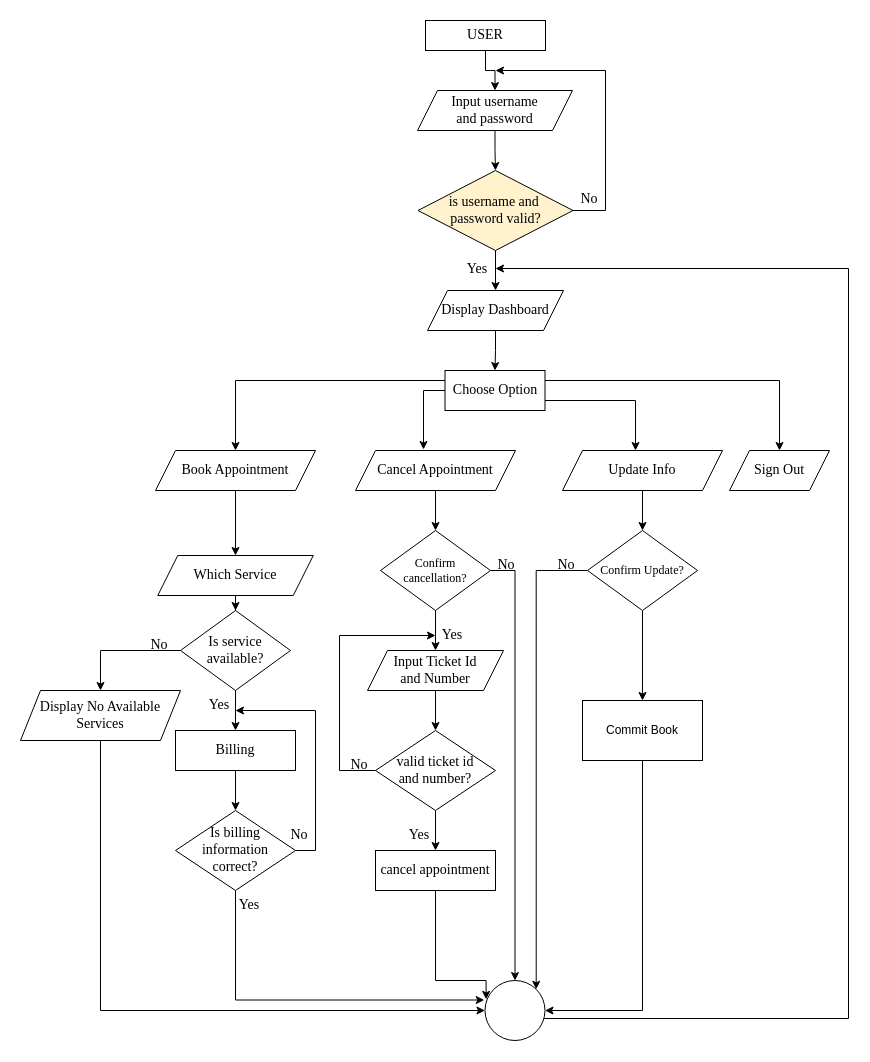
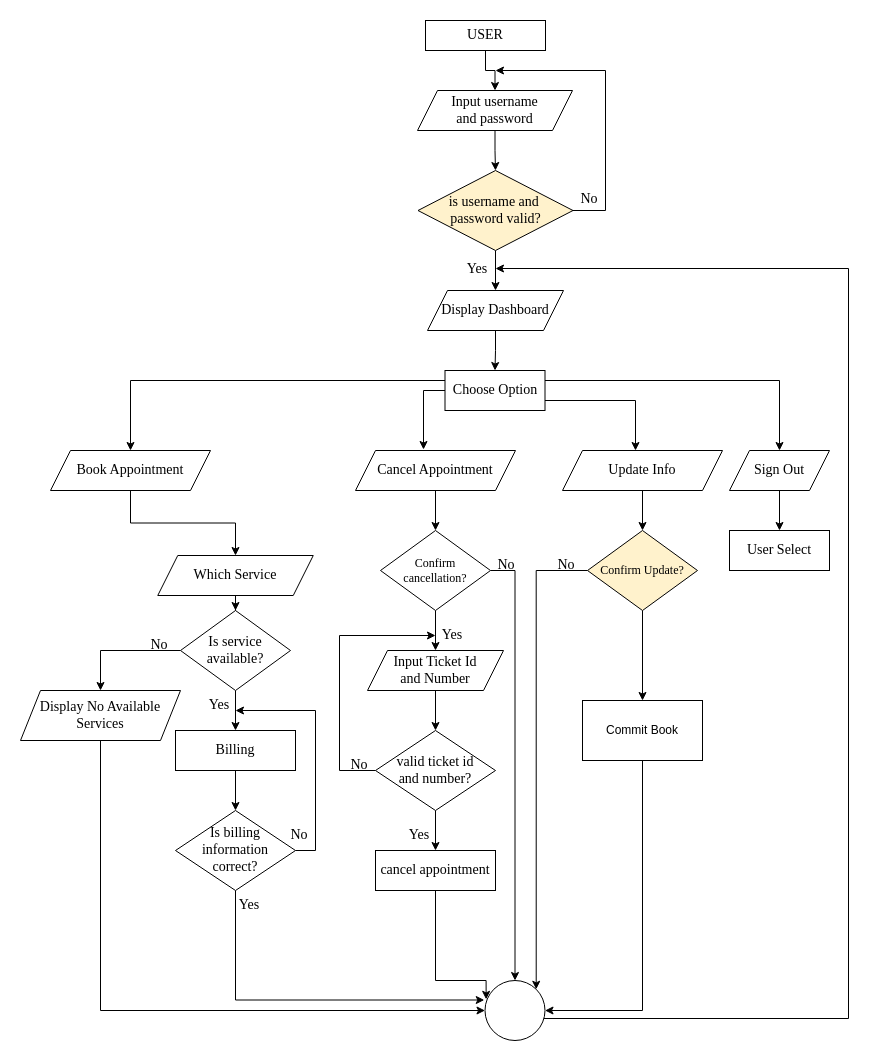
- <mxCell id="18" value="Book Appointment" style="shape=parallelogram;perimeter=parallelogramPerimeter;whiteSpace=wrap;html=1;fixedSize=1;strokeWidth=1;fontSize=14;fontStyle=0;fontFamily=Times New Roman;horizontal=1;" parent="1" vertex="1"><mxGeometry x="155" y="450" width="160" height="40" as="geometry" /></mxCell>
+ <mxCell id="18" value="Book Appointment" style="shape=parallelogram;perimeter=parallelogramPerimeter;whiteSpace=wrap;html=1;fixedSize=1;strokeWidth=1;fontSize=14;fontStyle=0;fontFamily=Times New Roman;horizontal=1;" parent="1" vertex="1"><mxGeometry x="50" y="450" width="160" height="40" as="geometry" /></mxCell>
+ <mxCell id="23" value="" style="edgeStyle=orthogonalEdgeStyle;rounded=0;orthogonalLoop=1;jettySize=auto;html=1;" parent="1" source="24" target="28" edge="1"><mxGeometry relative="1" as="geometry" /></mxCell>
+ <mxCell id="28" value="User Select" style="whiteSpace=wrap;html=1;fontSize=14;fontFamily=Times New Roman;strokeWidth=1;fontStyle=0;" parent="1" vertex="1"><mxGeometry x="729" y="530" width="100" height="40" as="geometry" /></mxCell>
- <mxCell id="61" value="&lt;font face=&quot;Times New Roman&quot;&gt;Confirm Update?&lt;/font&gt;" style="rhombus;whiteSpace=wrap;html=1;" parent="1" vertex="1"><mxGeometry x="587" y="530" width="110" height="80" as="geometry" /></mxCell>
+ <mxCell id="61" value="&lt;font face=&quot;Times New Roman&quot;&gt;Confirm Update?&lt;/font&gt;" style="rhombus;whiteSpace=wrap;html=1;fillColor=#fff2cc;" parent="1" vertex="1"><mxGeometry x="587" y="530" width="110" height="80" as="geometry" /></mxCell>
